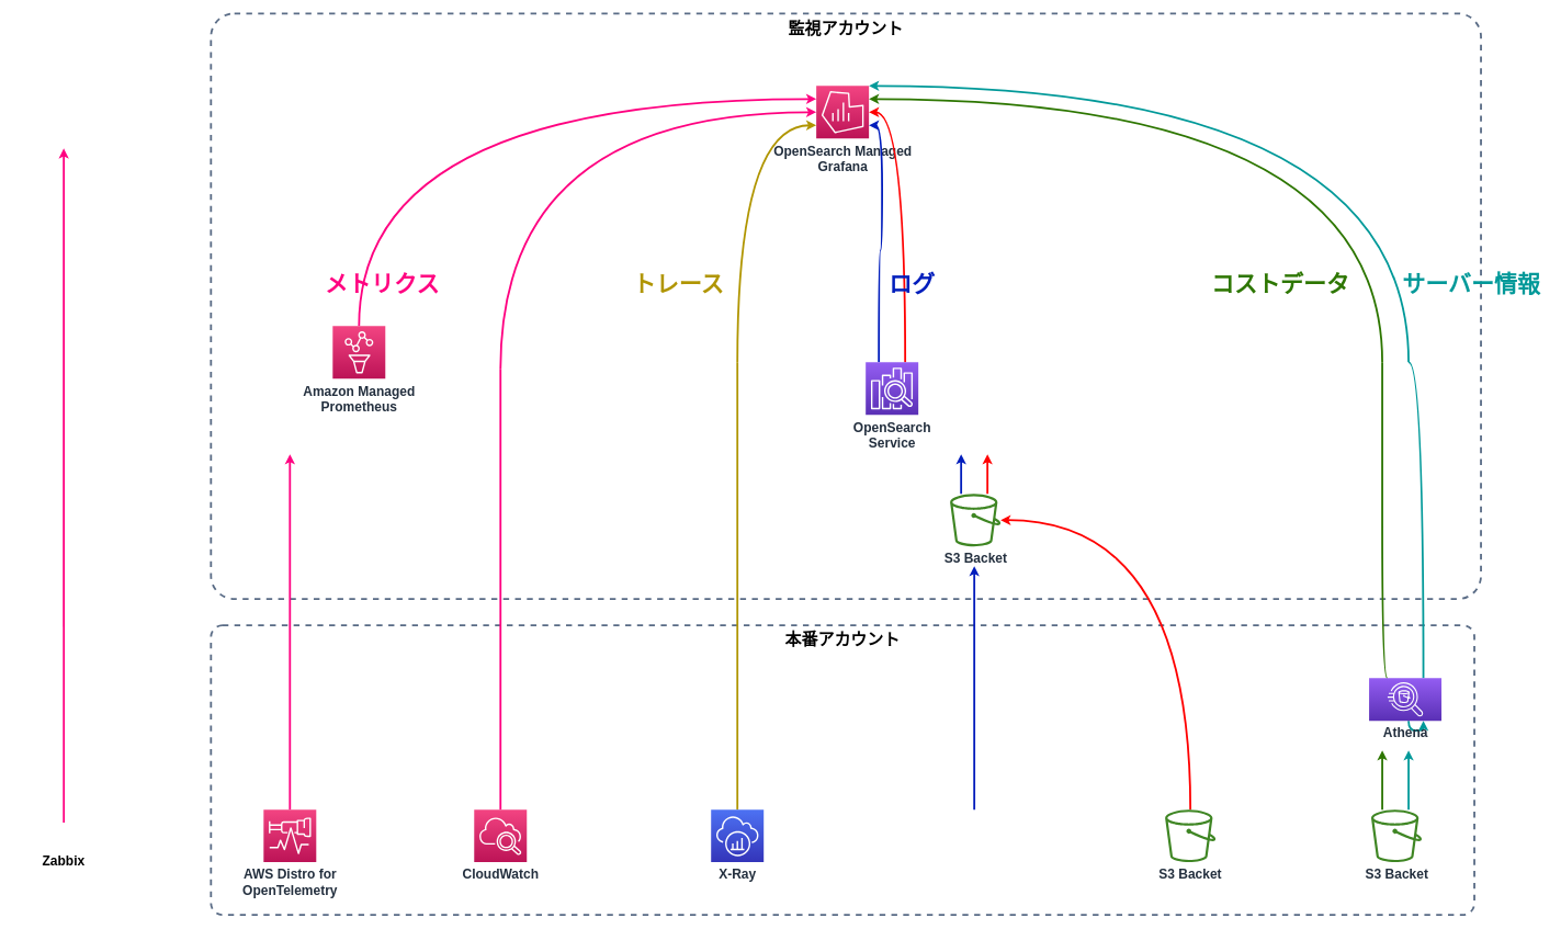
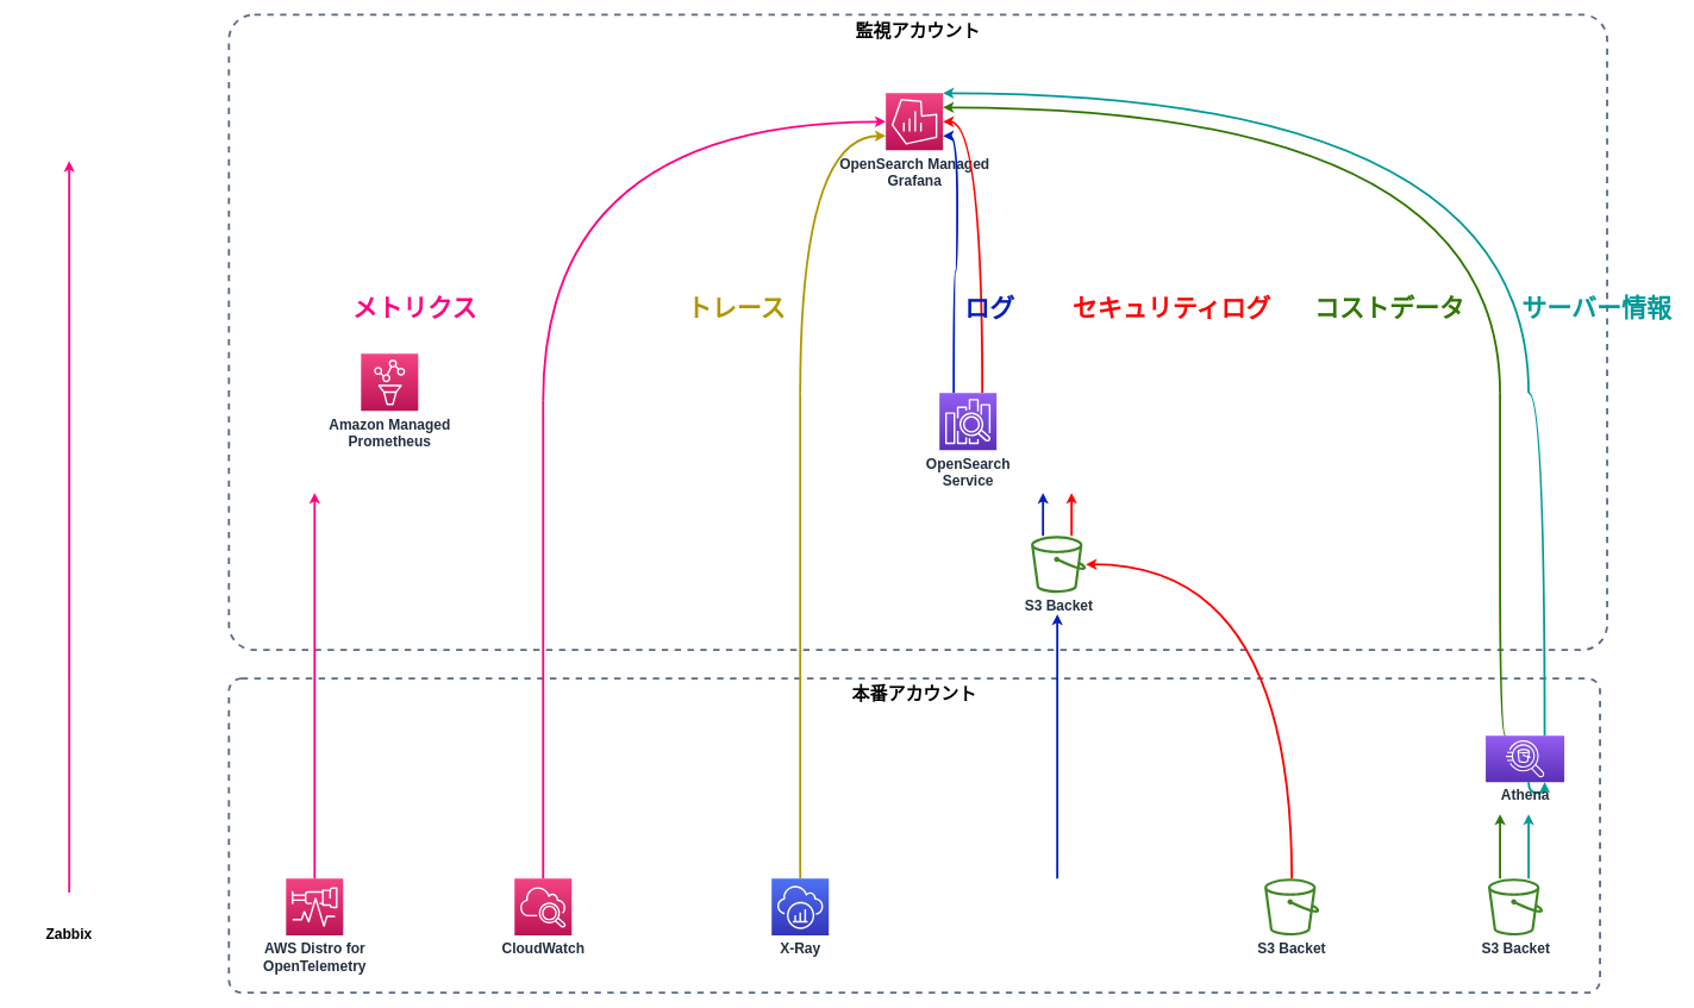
- <mxCell id="5" style="edgeStyle=orthogonalEdgeStyle;orthogonalLoop=1;jettySize=auto;html=1;exitX=0.5;exitY=0;exitDx=0;exitDy=0;entryX=0;entryY=0.25;entryDx=0;entryDy=0;entryPerimeter=0;strokeColor=#FF0080;strokeWidth=3;curved=1;exitPerimeter=0;" parent="1" source="6" target="8" edge="1"><mxGeometry relative="1" as="geometry"><mxPoint x="119.468" y="480.22" as="sourcePoint" /></mxGeometry></mxCell>
+ <mxCell id="23" value="&lt;font&gt;セキュリティログ&lt;/font&gt;" style="text;html=1;align=center;verticalAlign=middle;resizable=0;points=[];autosize=1;strokeColor=none;fillColor=none;fontStyle=1;fontSize=35;fontColor=#FF0000;" parent="1" vertex="1"><mxGeometry x="1490" y="400" width="300" height="60" as="geometry" /></mxCell>
